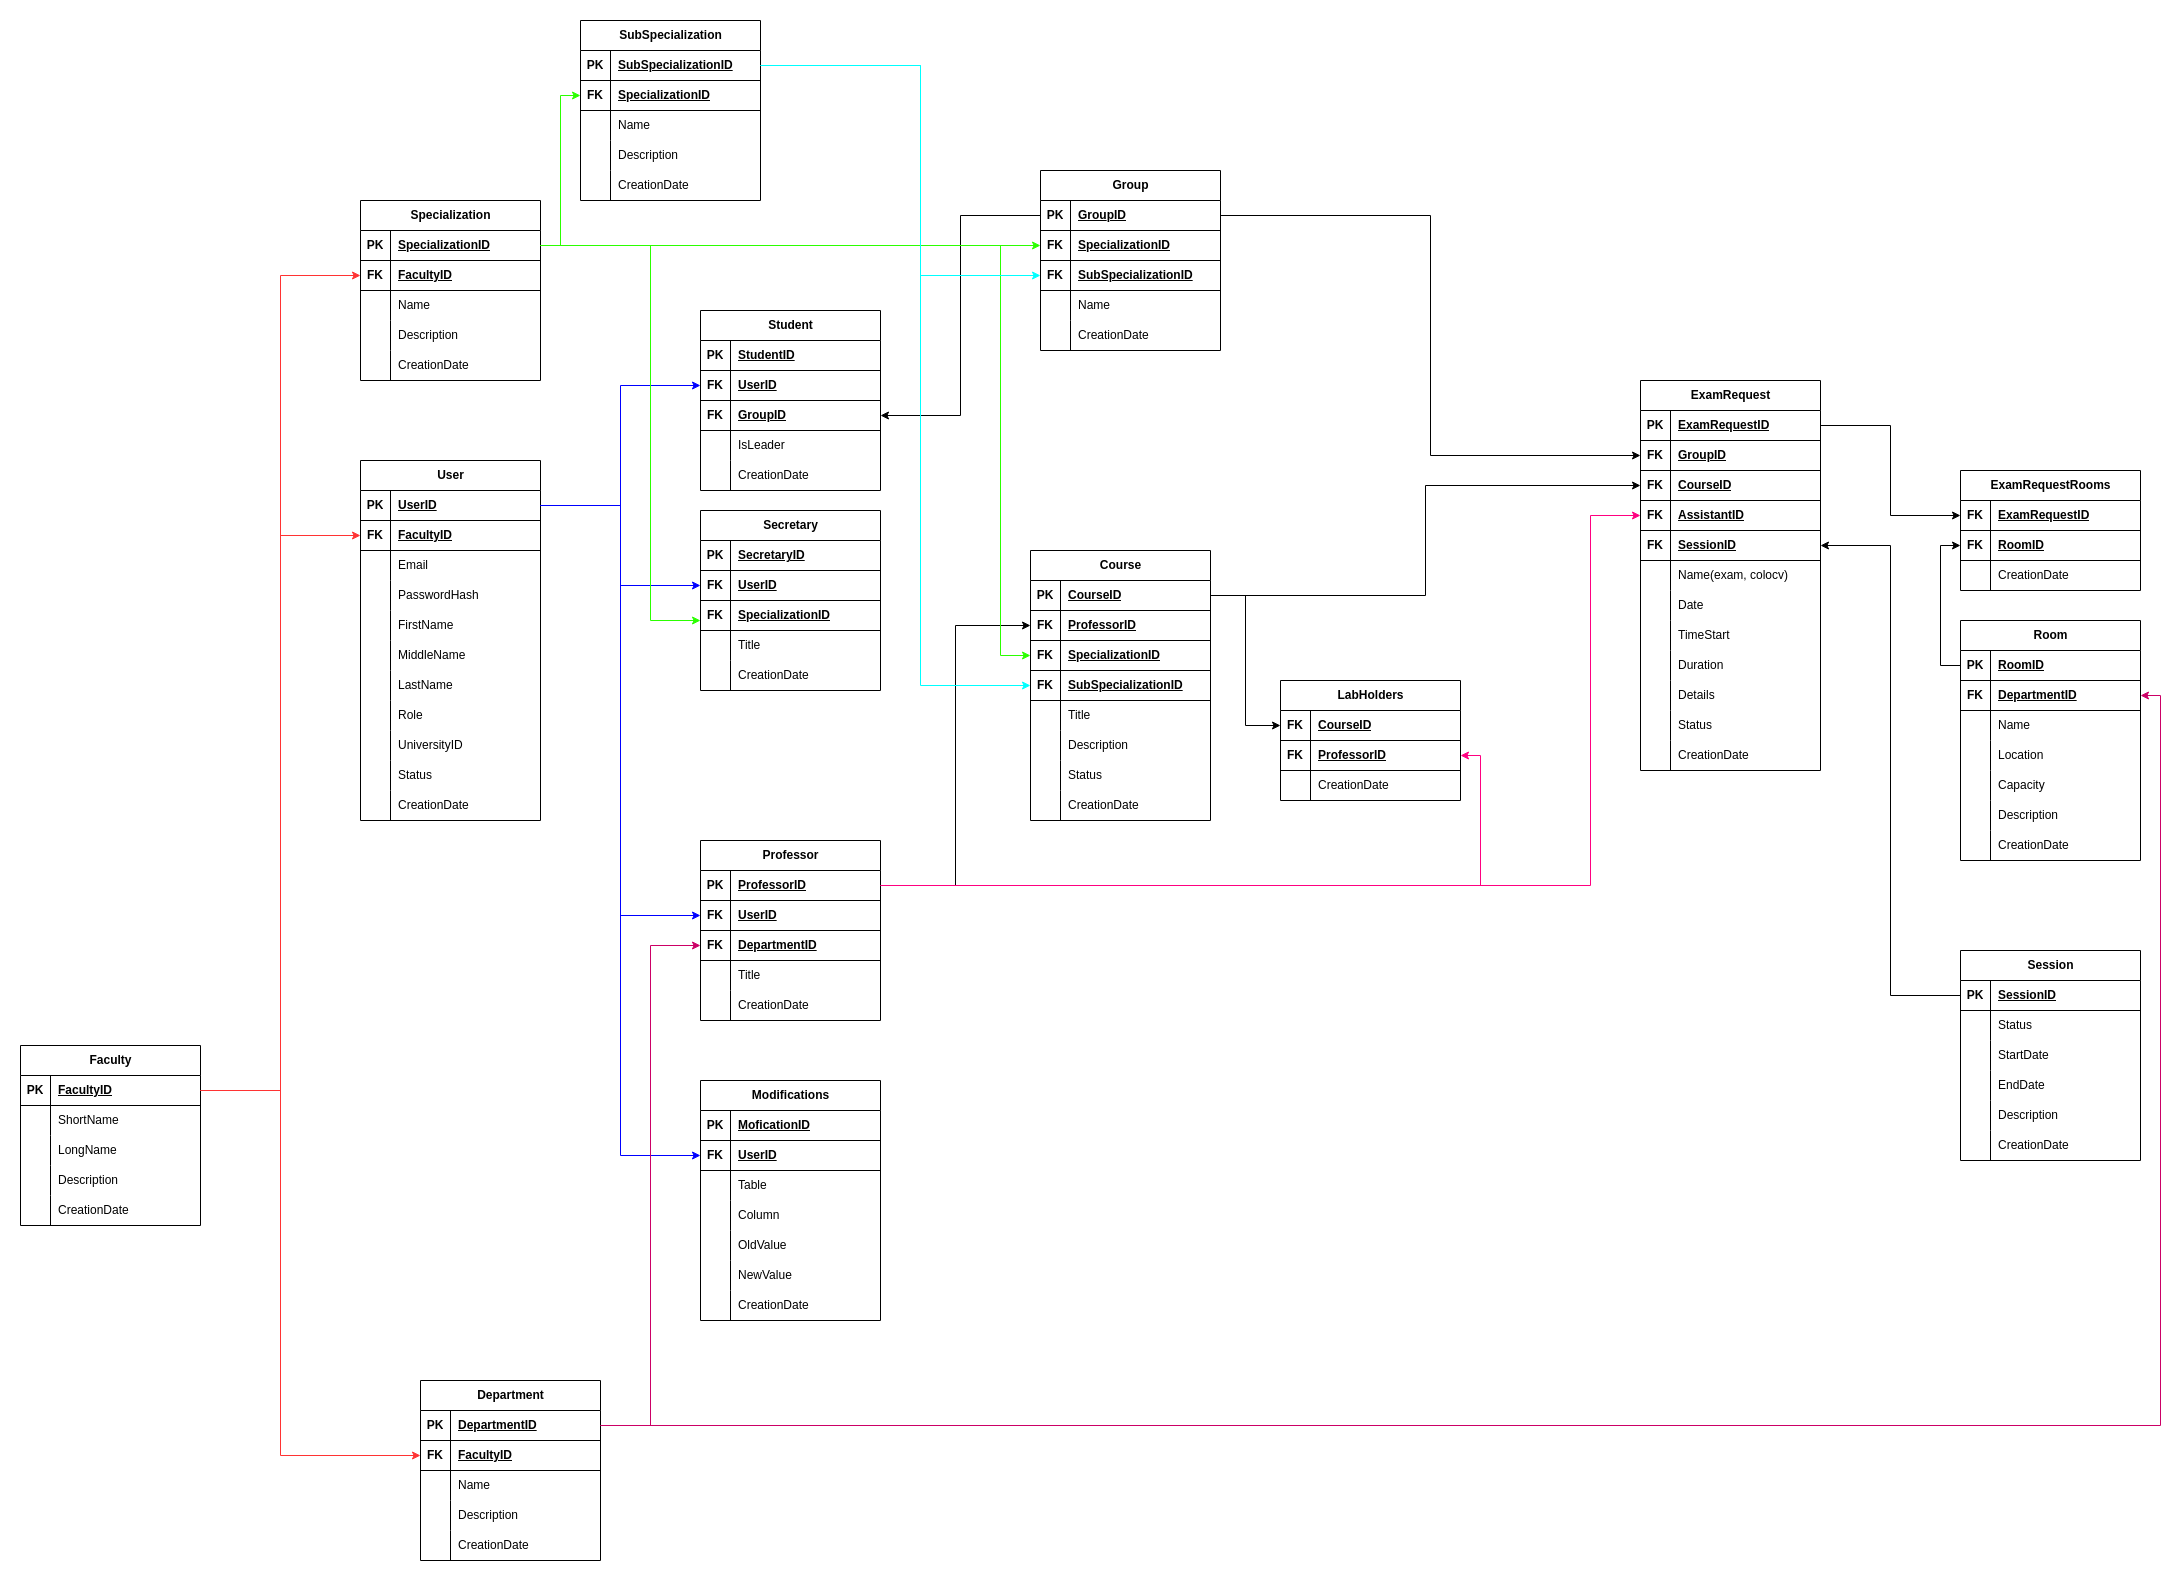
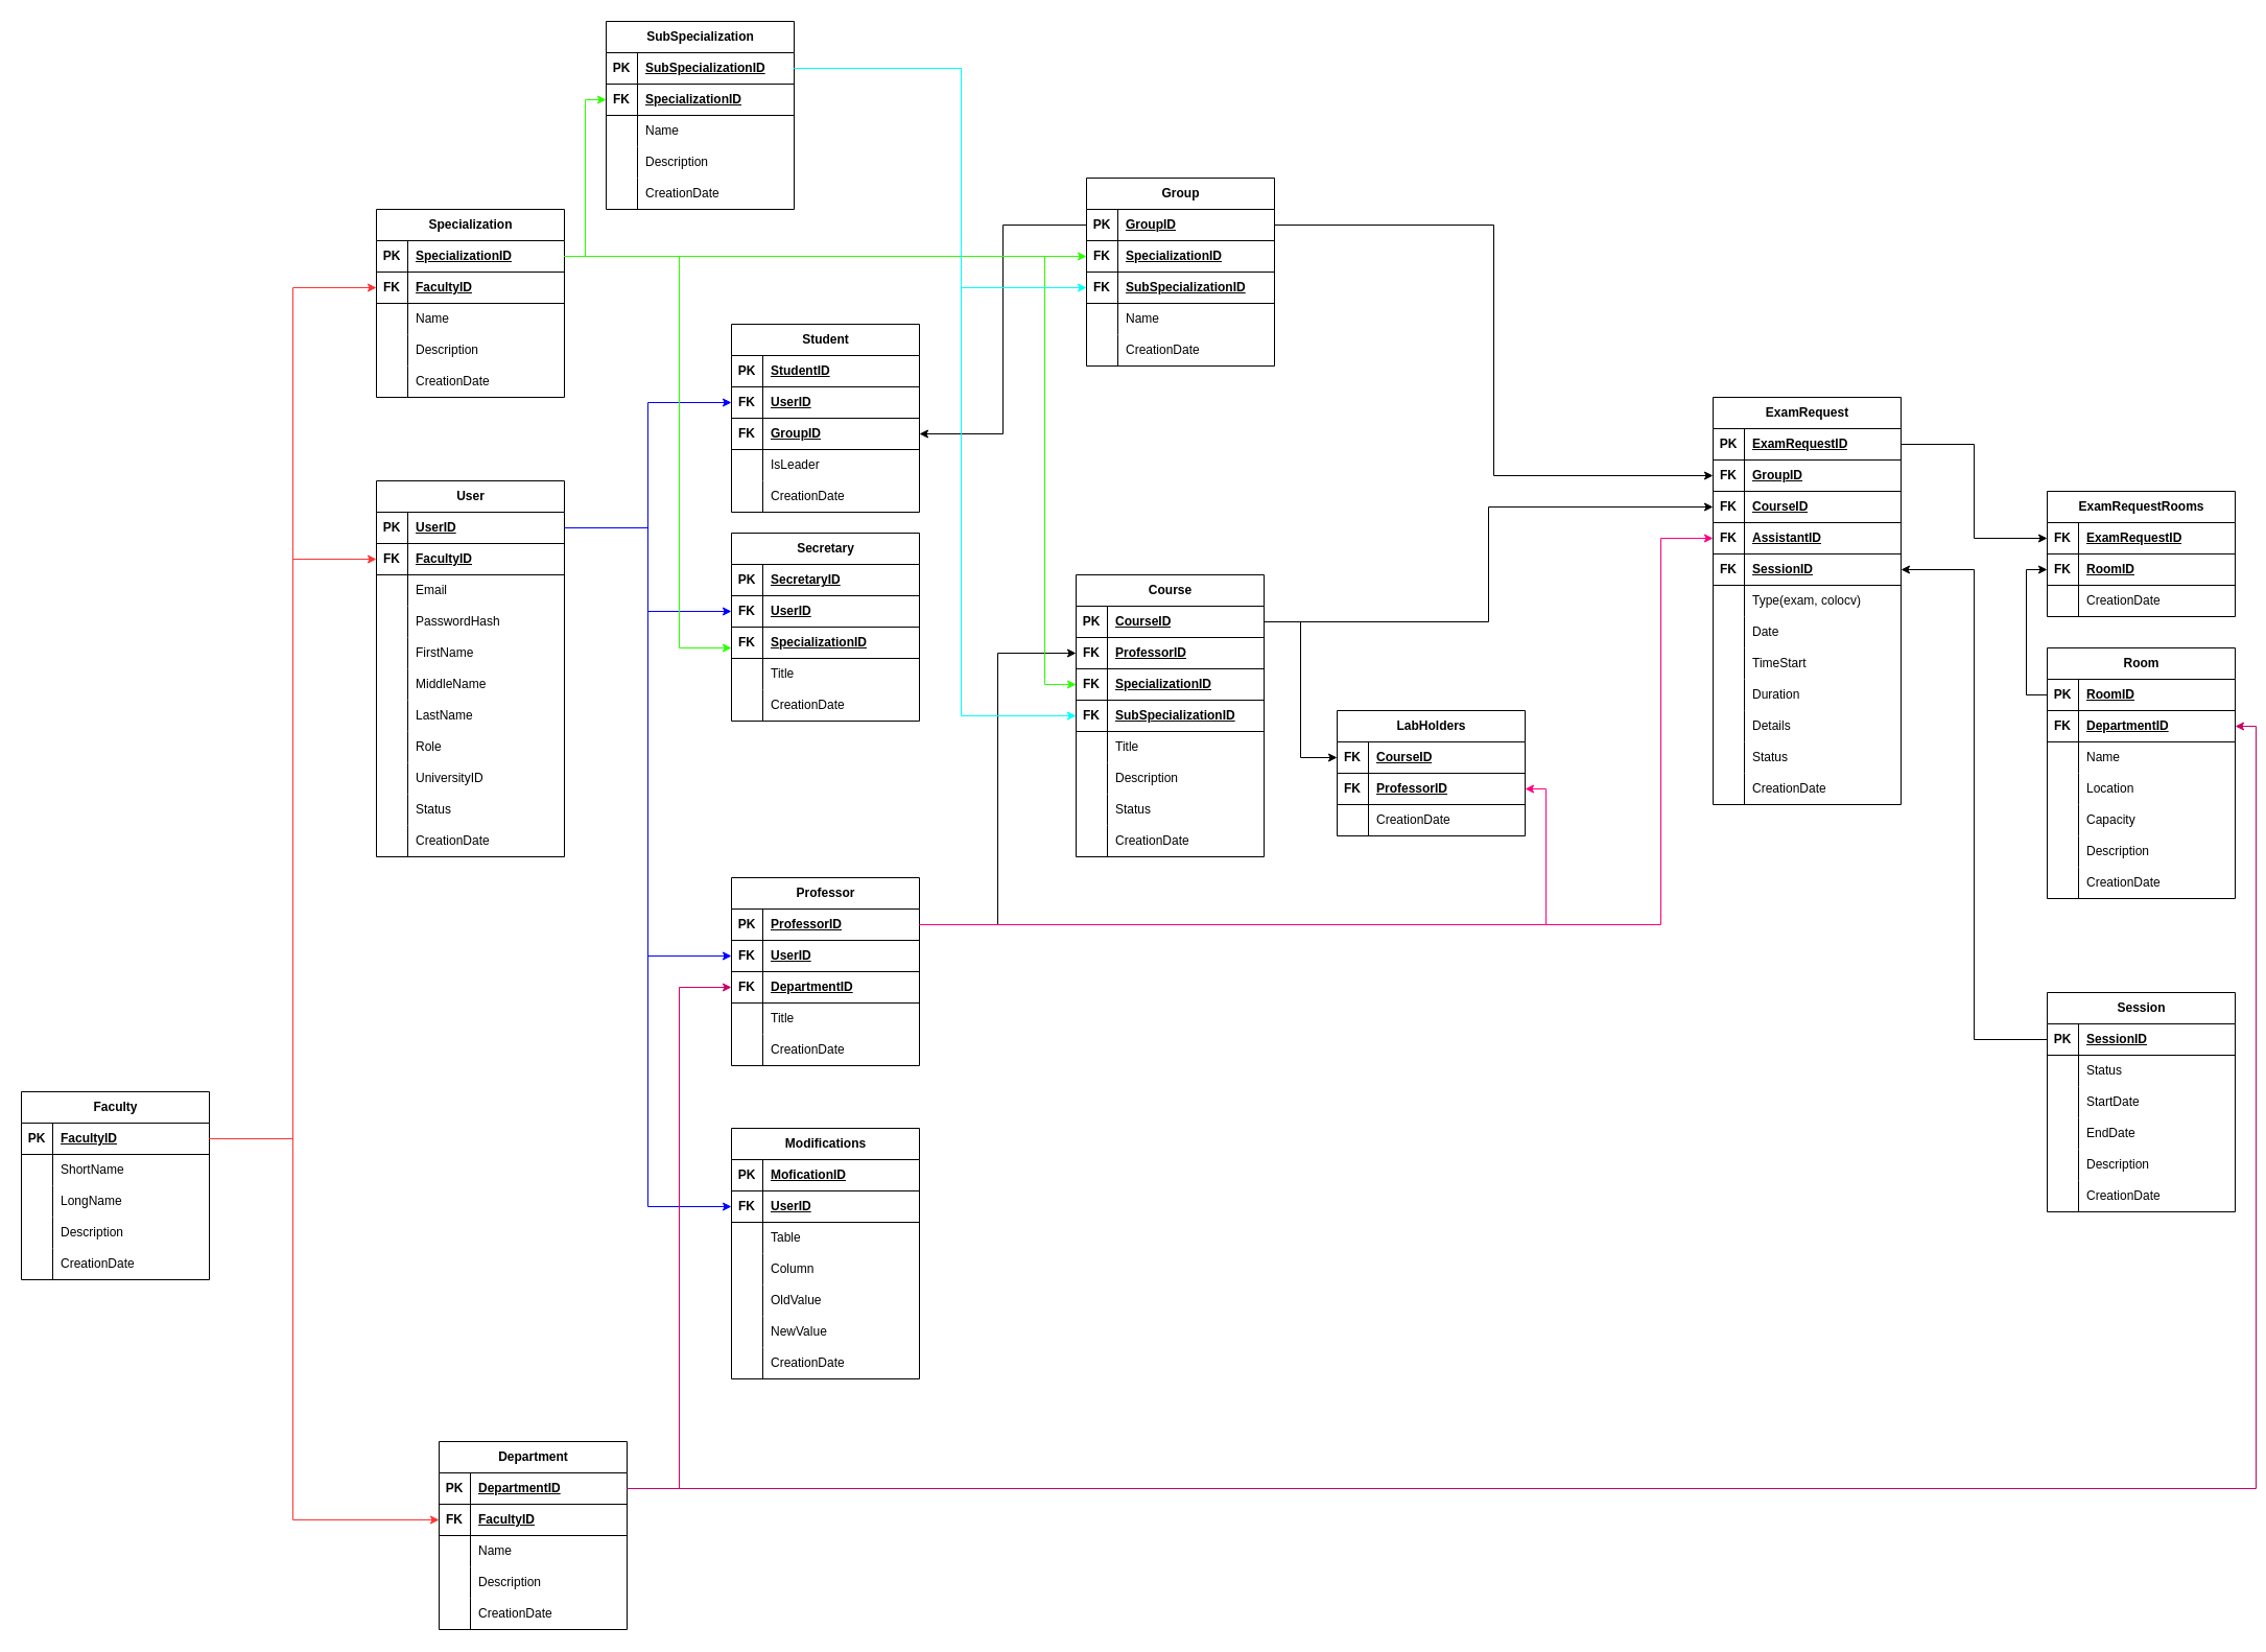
- <mxCell id="197" value="Name(exam, colocv)" style="shape=partialRectangle;connectable=0;fillColor=none;top=0;left=0;bottom=0;right=0;align=left;spacingLeft=6;overflow=hidden;whiteSpace=wrap;html=1;" parent="195" vertex="1"><mxGeometry x="30" width="150" height="30" as="geometry"><mxRectangle width="150" height="30" as="alternateBounds" /></mxGeometry></mxCell>
+ <mxCell id="197" value="Type(exam, colocv)" style="shape=partialRectangle;connectable=0;fillColor=none;top=0;left=0;bottom=0;right=0;align=left;spacingLeft=6;overflow=hidden;whiteSpace=wrap;html=1;" parent="195" vertex="1"><mxGeometry x="30" width="150" height="30" as="geometry"><mxRectangle width="150" height="30" as="alternateBounds" /></mxGeometry></mxCell>
